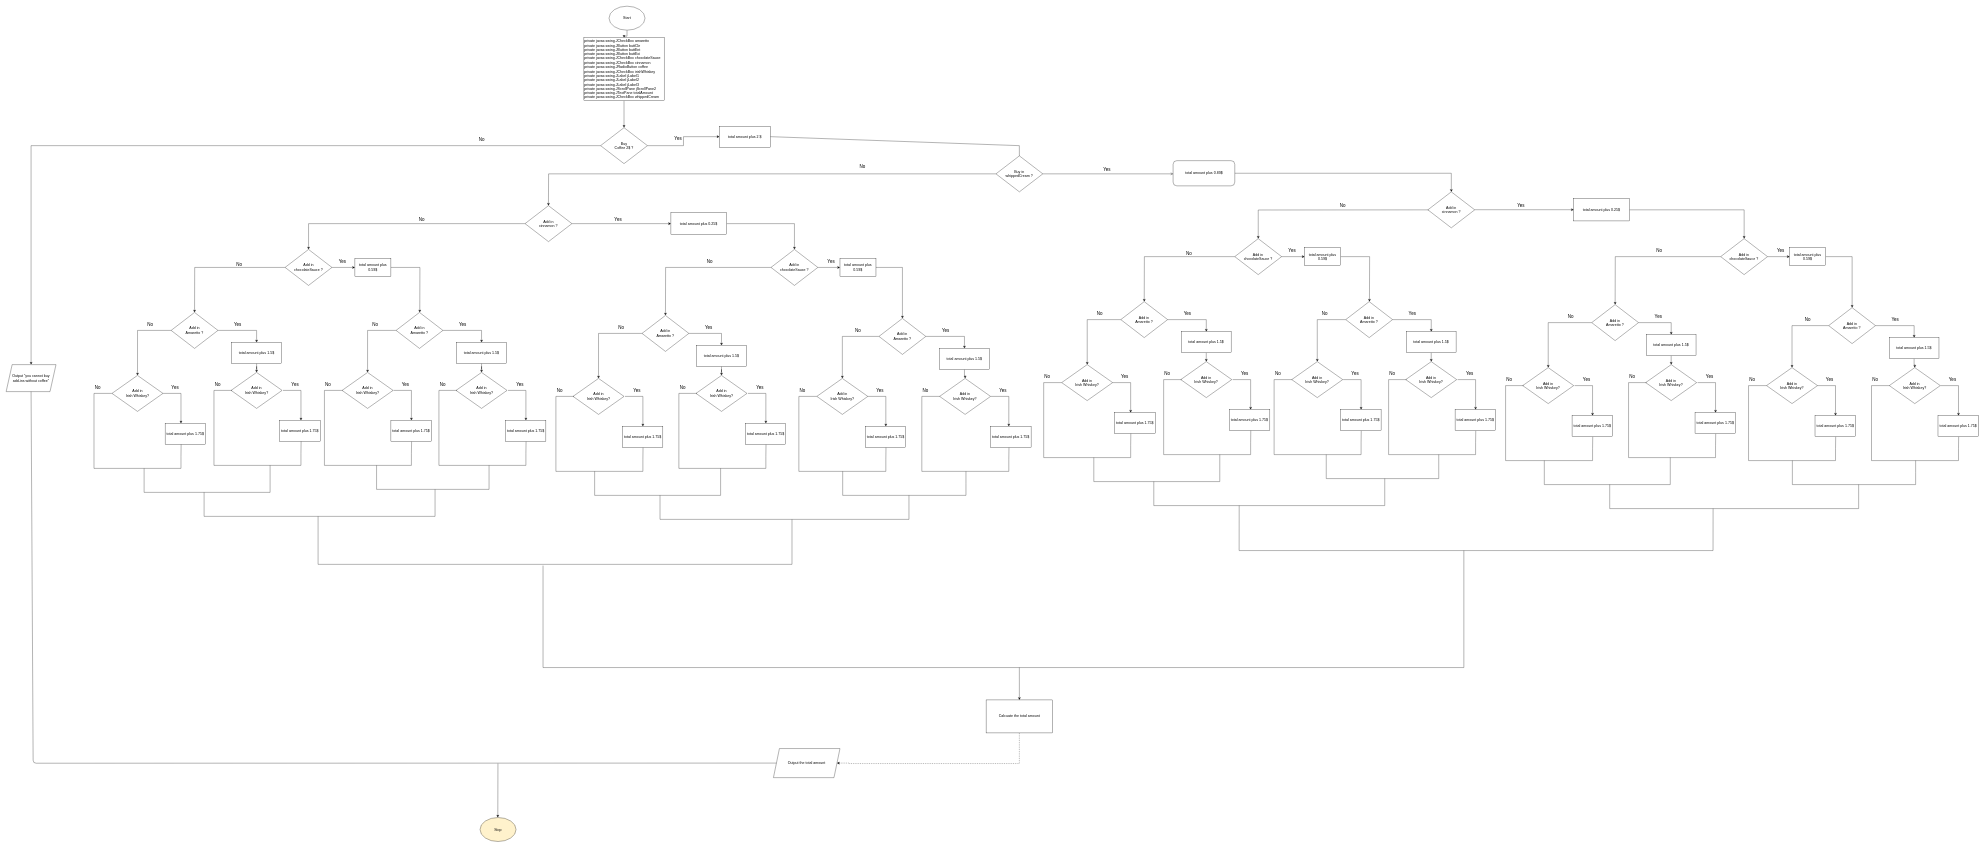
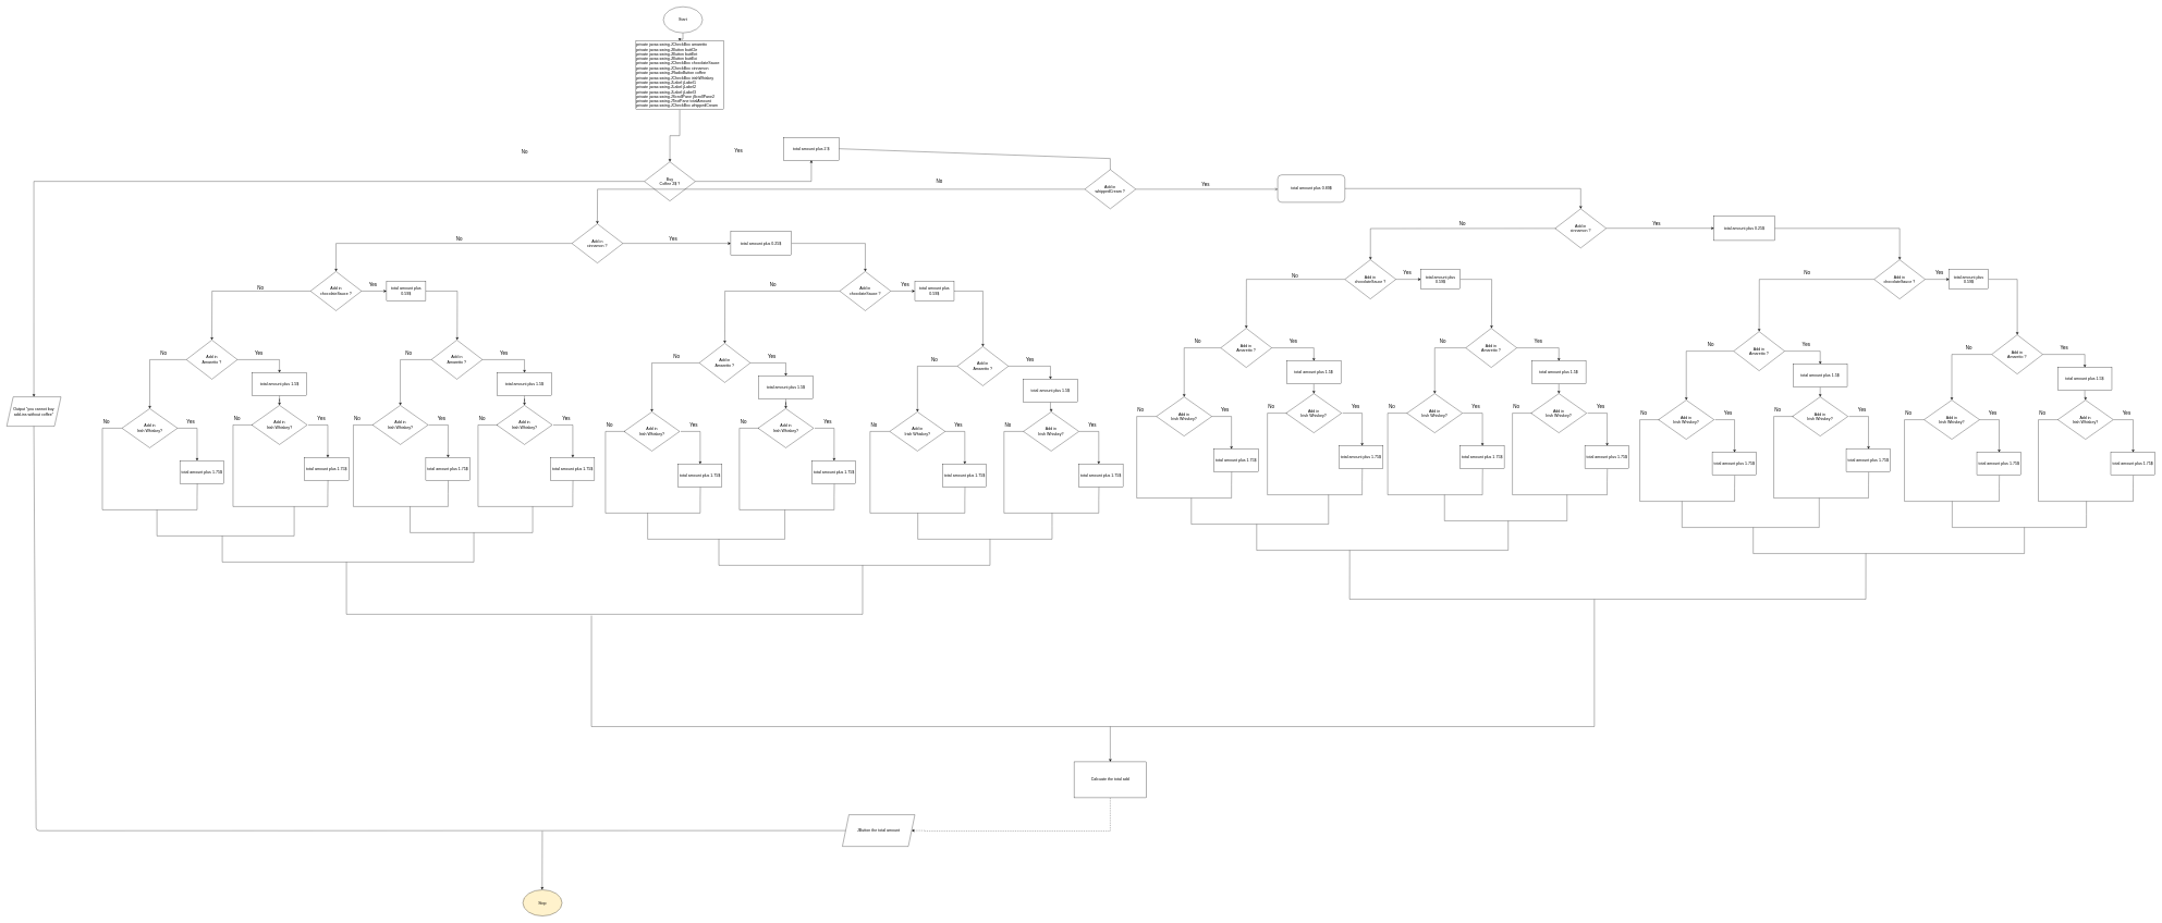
- <mxCell id="8" value="Buy &lt;br&gt;Coffee 2$ ?" style="rhombus;whiteSpace=wrap;html=1;" parent="1" vertex="1"><mxGeometry x="2001.88" y="425" width="156.25" height="120" as="geometry" /></mxCell>
+ <mxCell id="8" value="Buy &lt;br&gt;Coffee 2$ ?" style="rhombus;whiteSpace=wrap;html=1;" parent="1" vertex="1"><mxGeometry x="1971.88" y="495" width="156.25" height="120" as="geometry" /></mxCell>
- <mxCell id="11" value="Buy in &lt;br&gt;whippedCream ?" style="rhombus;whiteSpace=wrap;html=1;flipH=0;flipV=1;" parent="1" vertex="1"><mxGeometry x="3320" y="519" width="156.25" height="120" as="geometry" /></mxCell>
+ <mxCell id="11" value="Add in &lt;br&gt;whippedCream ?" style="rhombus;whiteSpace=wrap;html=1;flipH=0;flipV=1;" parent="1" vertex="1"><mxGeometry x="3320" y="519" width="156.25" height="120" as="geometry" /></mxCell>
- <mxCell id="38" value="Calcuate the total amount" style="rounded=0;whiteSpace=wrap;html=1;" parent="1" vertex="1"><mxGeometry x="3287.13" y="2333" width="222" height="110" as="geometry" /></mxCell>
+ <mxCell id="38" value="Calcuate the total add" style="rounded=0;whiteSpace=wrap;html=1;" parent="1" vertex="1"><mxGeometry x="3287.13" y="2333" width="222" height="110" as="geometry" /></mxCell>
- <mxCell id="40" value="Output the total amount" style="shape=parallelogram;perimeter=parallelogramPerimeter;whiteSpace=wrap;html=1;fixedSize=1;rounded=0;" parent="1" vertex="1"><mxGeometry x="2578.13" y="2495" width="221.87" height="97" as="geometry" /></mxCell>
+ <mxCell id="40" value="JButton the total amount" style="shape=parallelogram;perimeter=parallelogramPerimeter;whiteSpace=wrap;html=1;fixedSize=1;rounded=0;" parent="1" vertex="1"><mxGeometry x="2578.13" y="2495" width="221.87" height="97" as="geometry" /></mxCell>
